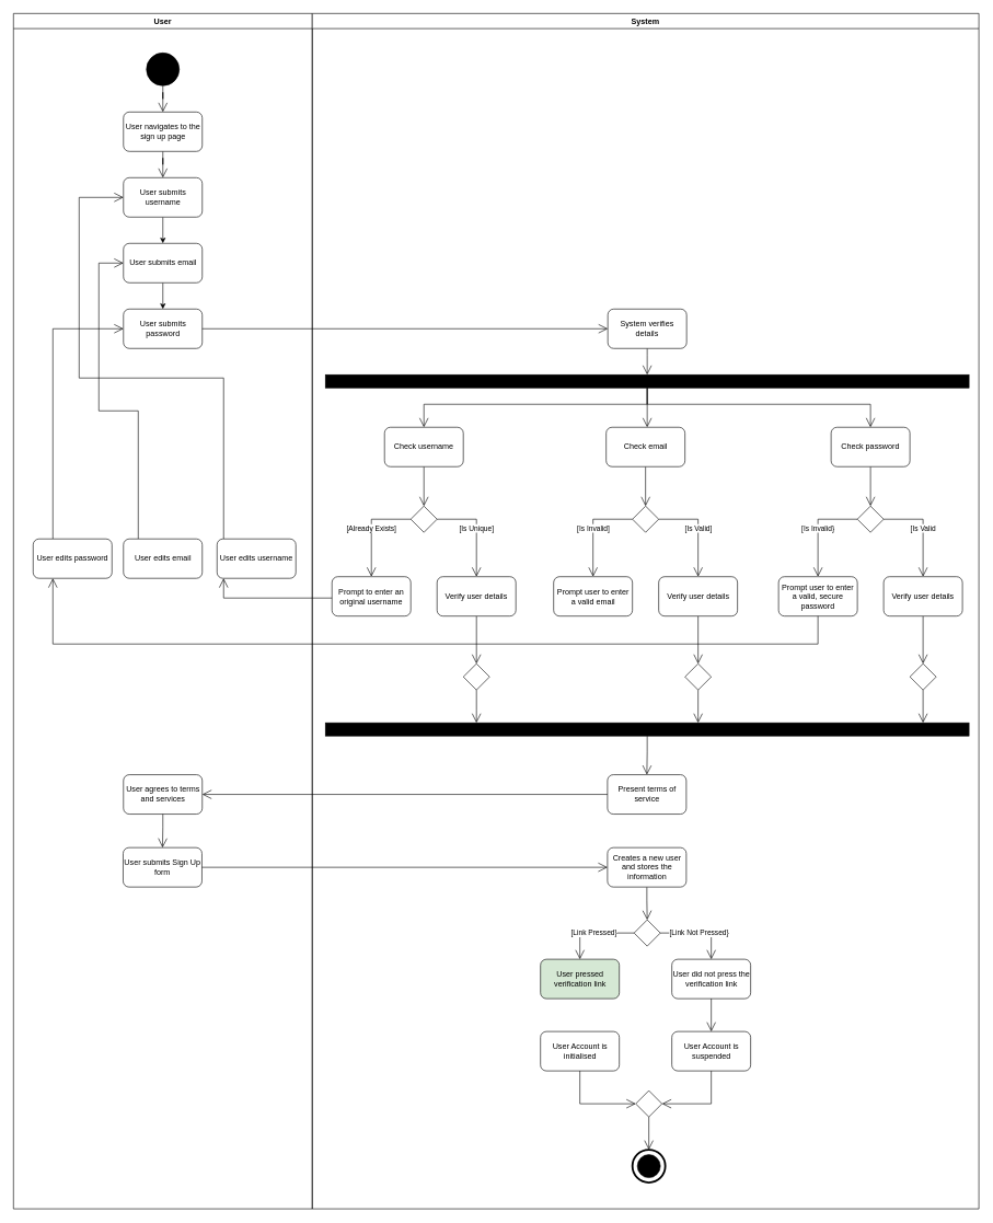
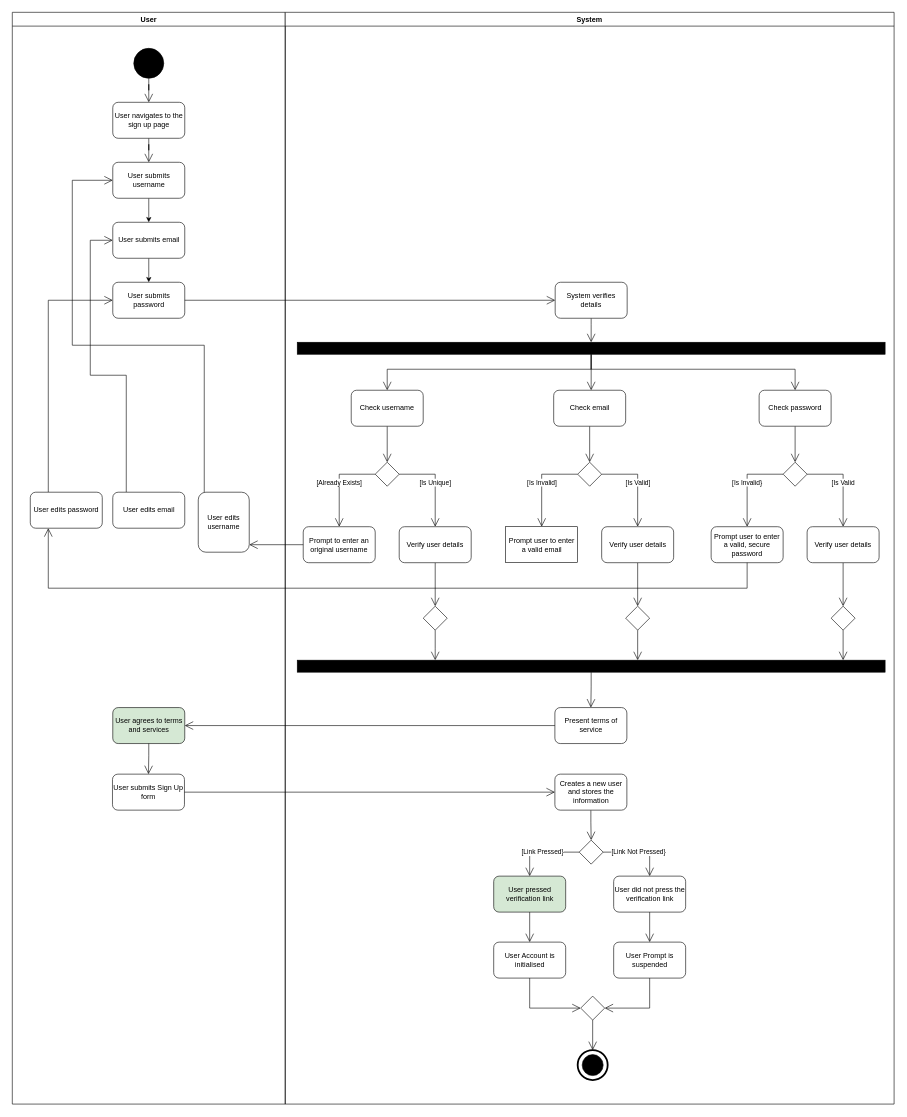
- <mxCell id="10" value="User edits username" style="rounded=1;whiteSpace=wrap;html=1;" parent="2" vertex="1"><mxGeometry x="310" y="800" width="120" height="60" as="geometry" /></mxCell>
+ <mxCell id="10" value="User edits username" style="rounded=1;whiteSpace=wrap;html=1;" parent="2" vertex="1"><mxGeometry x="310" y="800" width="85" height="100" as="geometry" /></mxCell>
- <mxCell id="44" value="Prompt user to enter a valid email" style="rounded=1;whiteSpace=wrap;html=1;" parent="19" vertex="1"><mxGeometry x="367.5" y="857.5" width="120" height="60" as="geometry" /></mxCell>
+ <mxCell id="44" value="Prompt user to enter a valid email" style="whiteSpace=wrap;html=1;rounded=0;" parent="19" vertex="1"><mxGeometry x="367.5" y="857.5" width="120" height="60" as="geometry" /></mxCell>
- <mxCell id="18" value="User agrees to terms and services" style="rounded=1;whiteSpace=wrap;html=1;" parent="2" vertex="1"><mxGeometry x="167.5" y="1159" width="120" height="60" as="geometry" /></mxCell>
+ <mxCell id="18" value="User agrees to terms and services" style="rounded=1;whiteSpace=wrap;html=1;fillColor=#d5e8d4;" parent="2" vertex="1"><mxGeometry x="167.5" y="1159" width="120" height="60" as="geometry" /></mxCell>
+ <mxCell id="54" value="" style="edgeStyle=orthogonalEdgeStyle;rounded=0;orthogonalLoop=1;jettySize=auto;html=1;endArrow=open;endFill=0;endSize=12;startSize=6;sourcePerimeterSpacing=0;" parent="19" source="55" target="61" edge="1"><mxGeometry relative="1" as="geometry" /></mxCell>
- <mxCell id="59" value="User Account is suspended" style="rounded=1;whiteSpace=wrap;html=1;" parent="19" vertex="1"><mxGeometry x="547.5" y="1550" width="120" height="60" as="geometry" /></mxCell>
+ <mxCell id="59" value="User Prompt is suspended" style="rounded=1;whiteSpace=wrap;html=1;" parent="19" vertex="1"><mxGeometry x="547.5" y="1550" width="120" height="60" as="geometry" /></mxCell>
